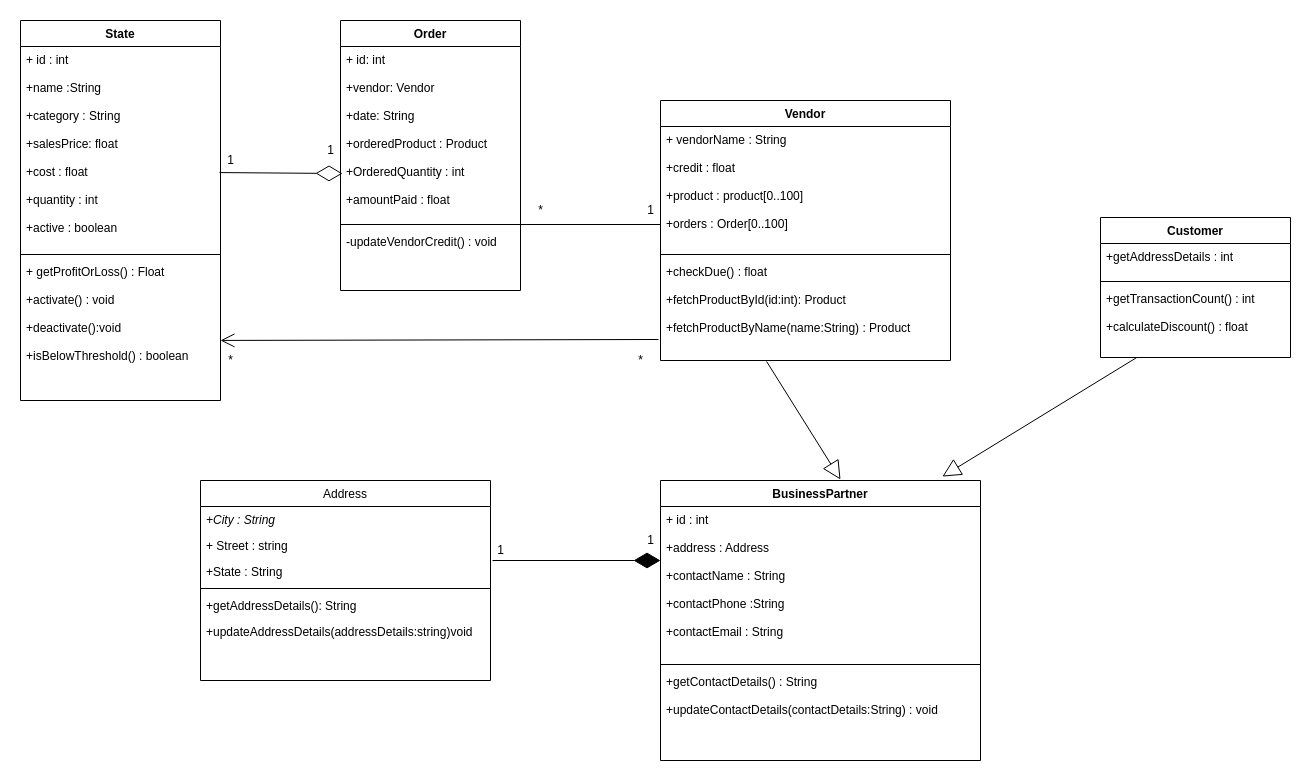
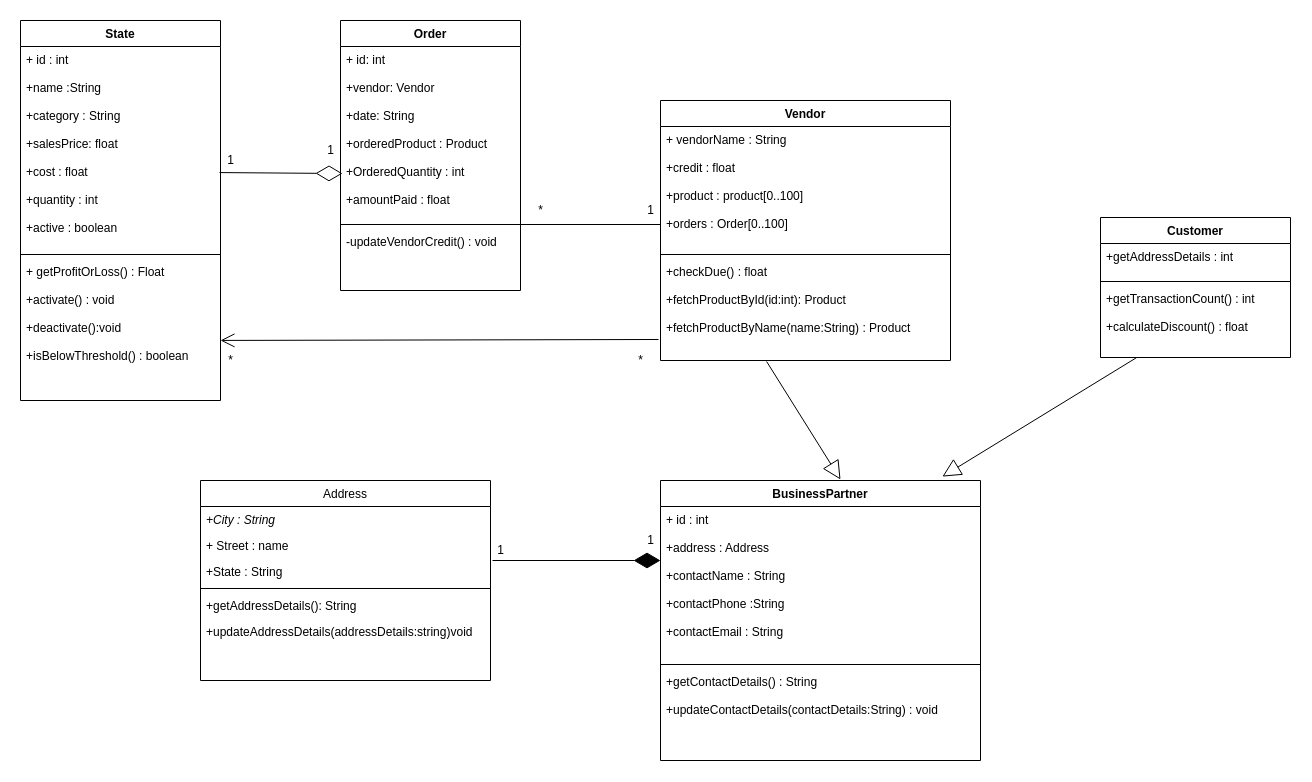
- <mxCell id="4" value="+ Street : string" style="text;align=left;verticalAlign=top;spacingLeft=4;spacingRight=4;overflow=hidden;rotatable=0;points=[[0,0.5],[1,0.5]];portConstraint=eastwest;" parent="2" vertex="1"><mxGeometry y="52" width="290" height="26" as="geometry" /></mxCell>
+ <mxCell id="4" value="+ Street : name" style="text;align=left;verticalAlign=top;spacingLeft=4;spacingRight=4;overflow=hidden;rotatable=0;points=[[0,0.5],[1,0.5]];portConstraint=eastwest;" parent="2" vertex="1"><mxGeometry y="52" width="290" height="26" as="geometry" /></mxCell>
